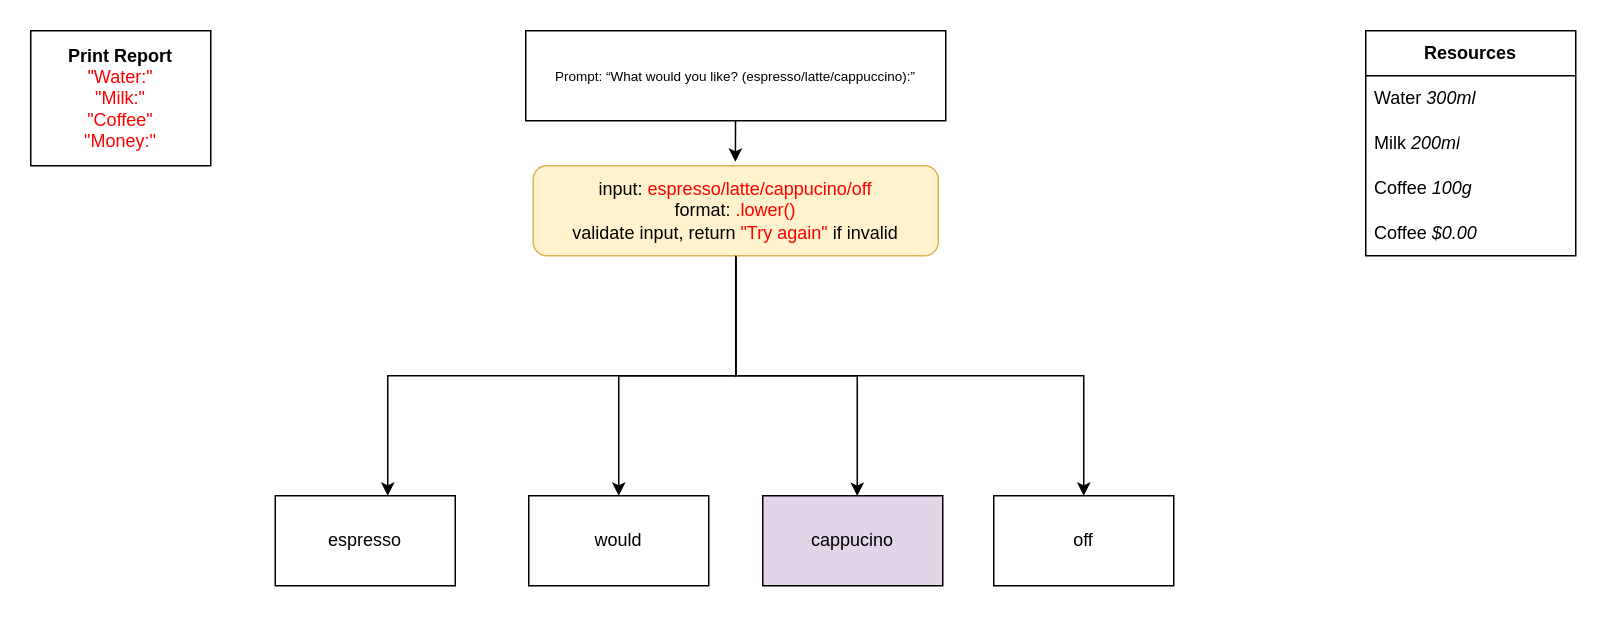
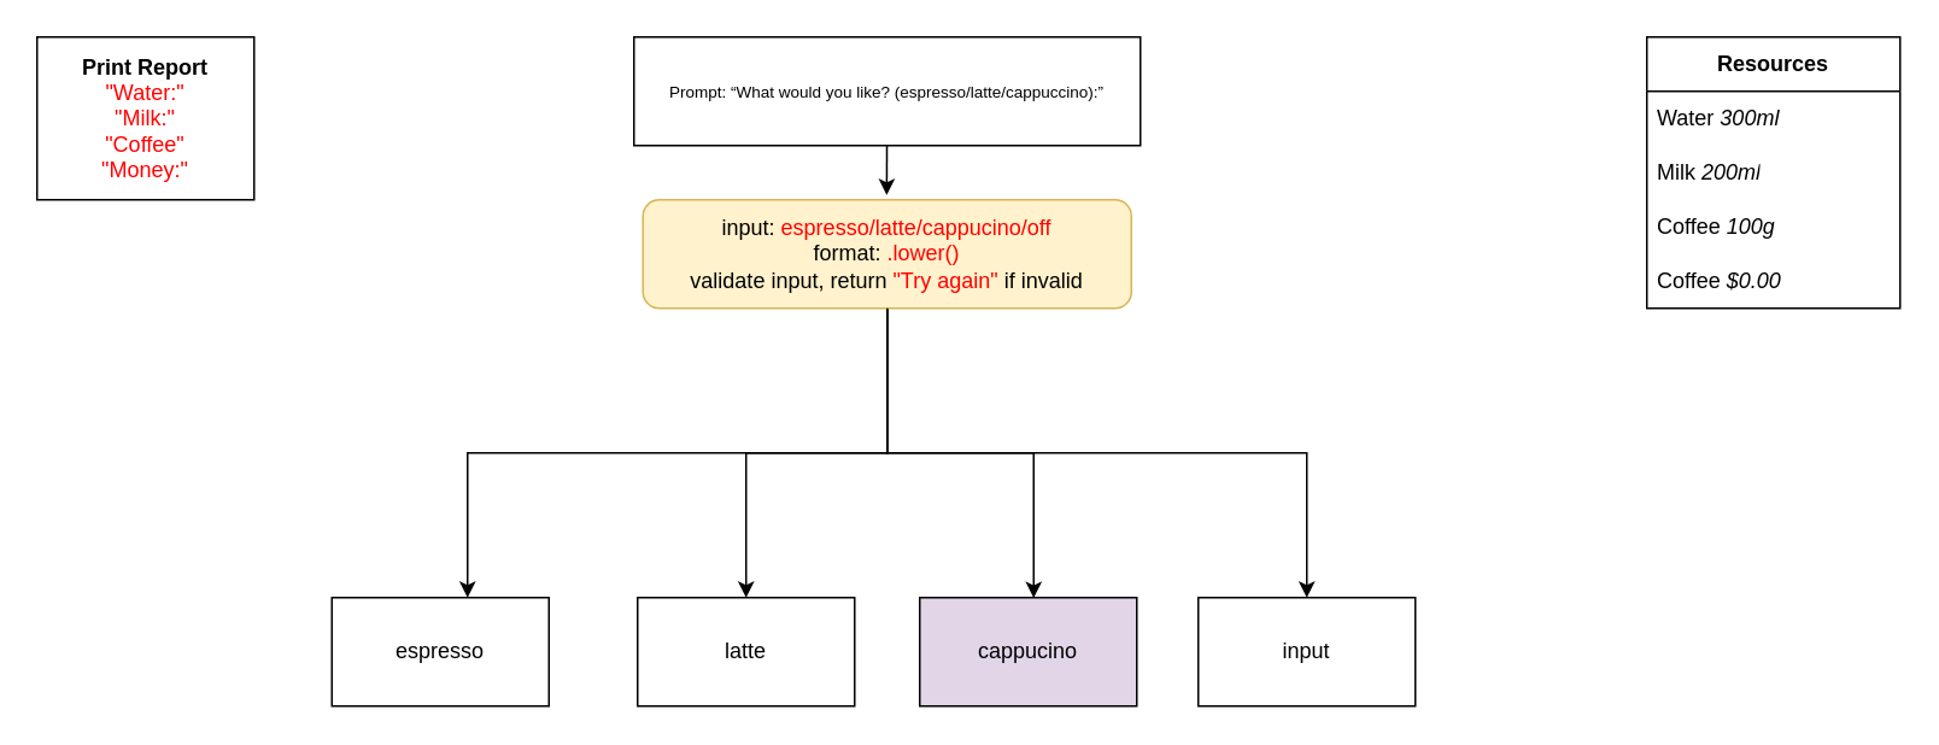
- <mxCell id="9" value="would" style="rounded=0;whiteSpace=wrap;html=1;" vertex="1" parent="1"><mxGeometry x="352" y="330" width="120" height="60" as="geometry" /></mxCell>
+ <mxCell id="9" value="latte" style="rounded=0;whiteSpace=wrap;html=1;" vertex="1" parent="1"><mxGeometry x="352" y="330" width="120" height="60" as="geometry" /></mxCell>
- <mxCell id="11" value="off" style="rounded=0;whiteSpace=wrap;html=1;" vertex="1" parent="1"><mxGeometry x="662" y="330" width="120" height="60" as="geometry" /></mxCell>
+ <mxCell id="11" value="input" style="rounded=0;whiteSpace=wrap;html=1;" vertex="1" parent="1"><mxGeometry x="662" y="330" width="120" height="60" as="geometry" /></mxCell>
